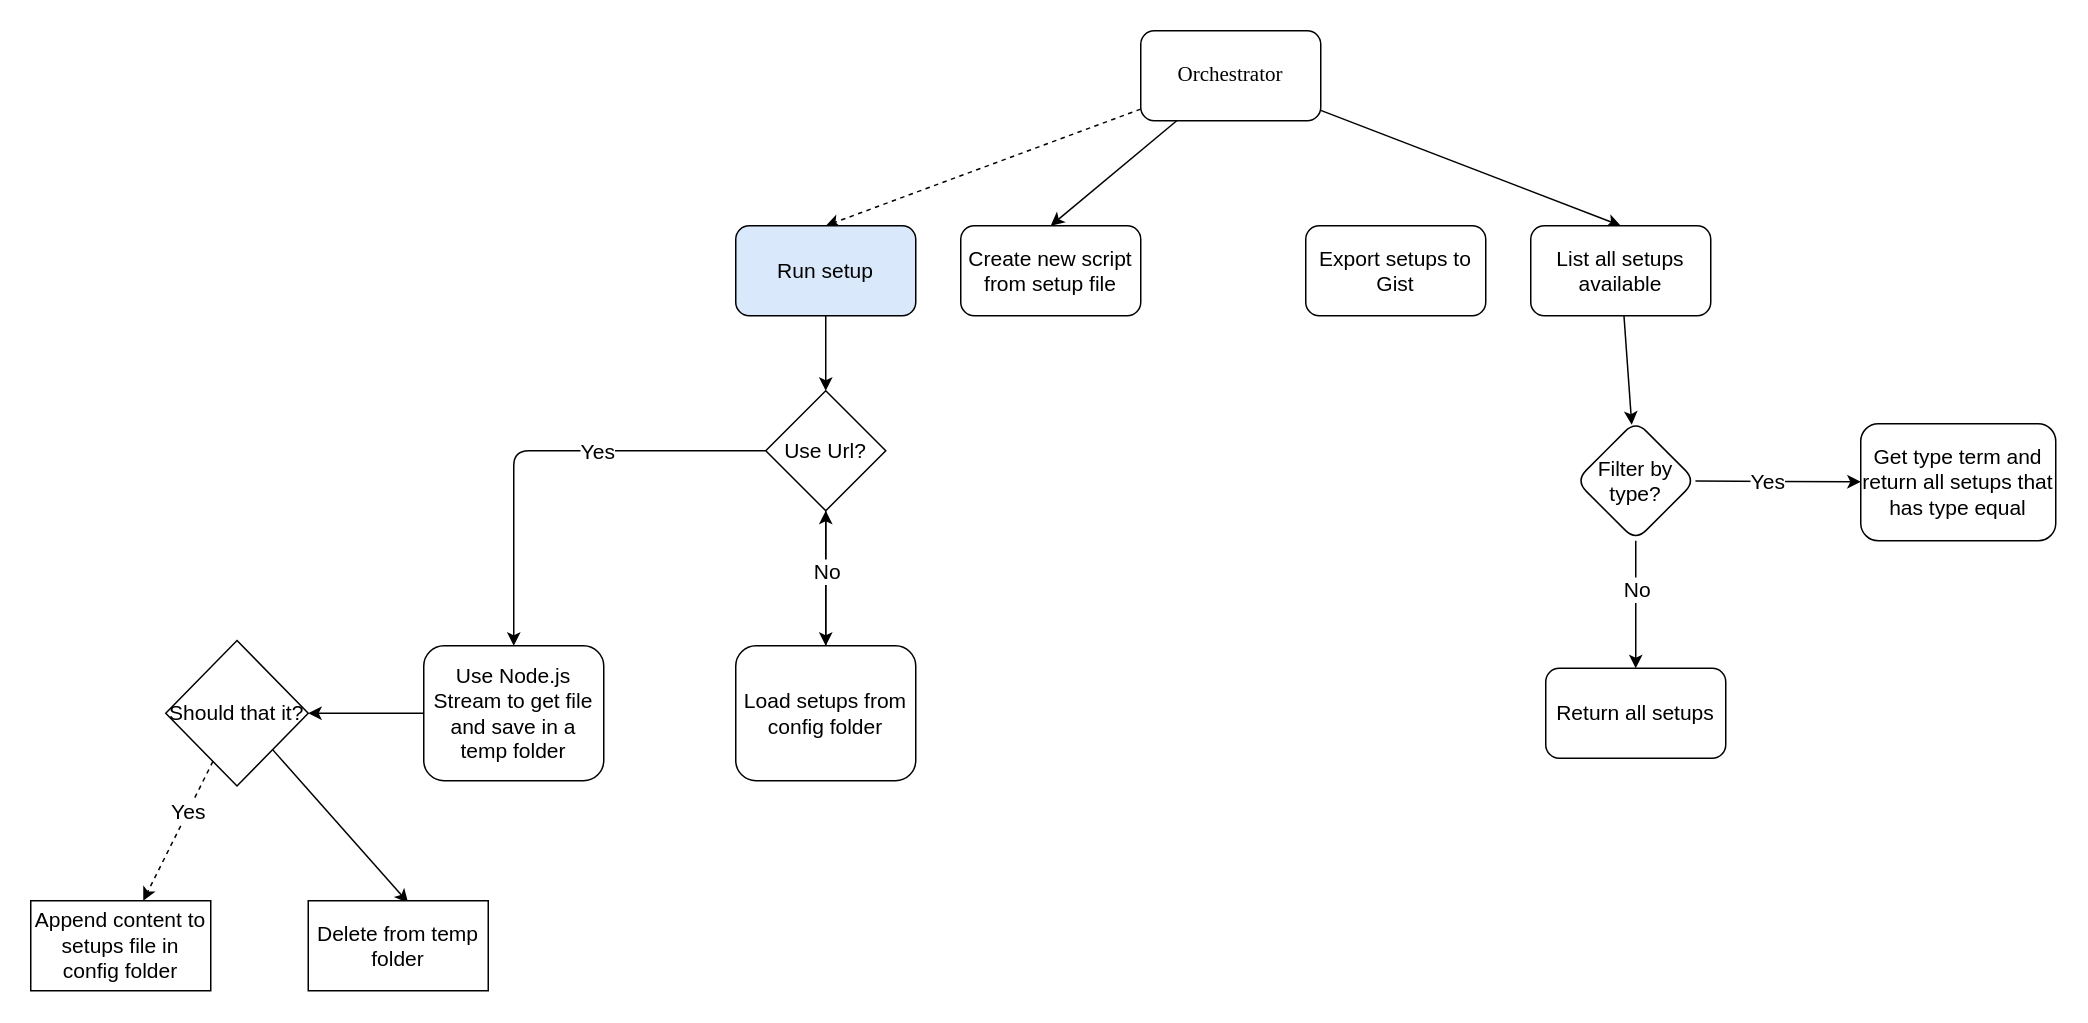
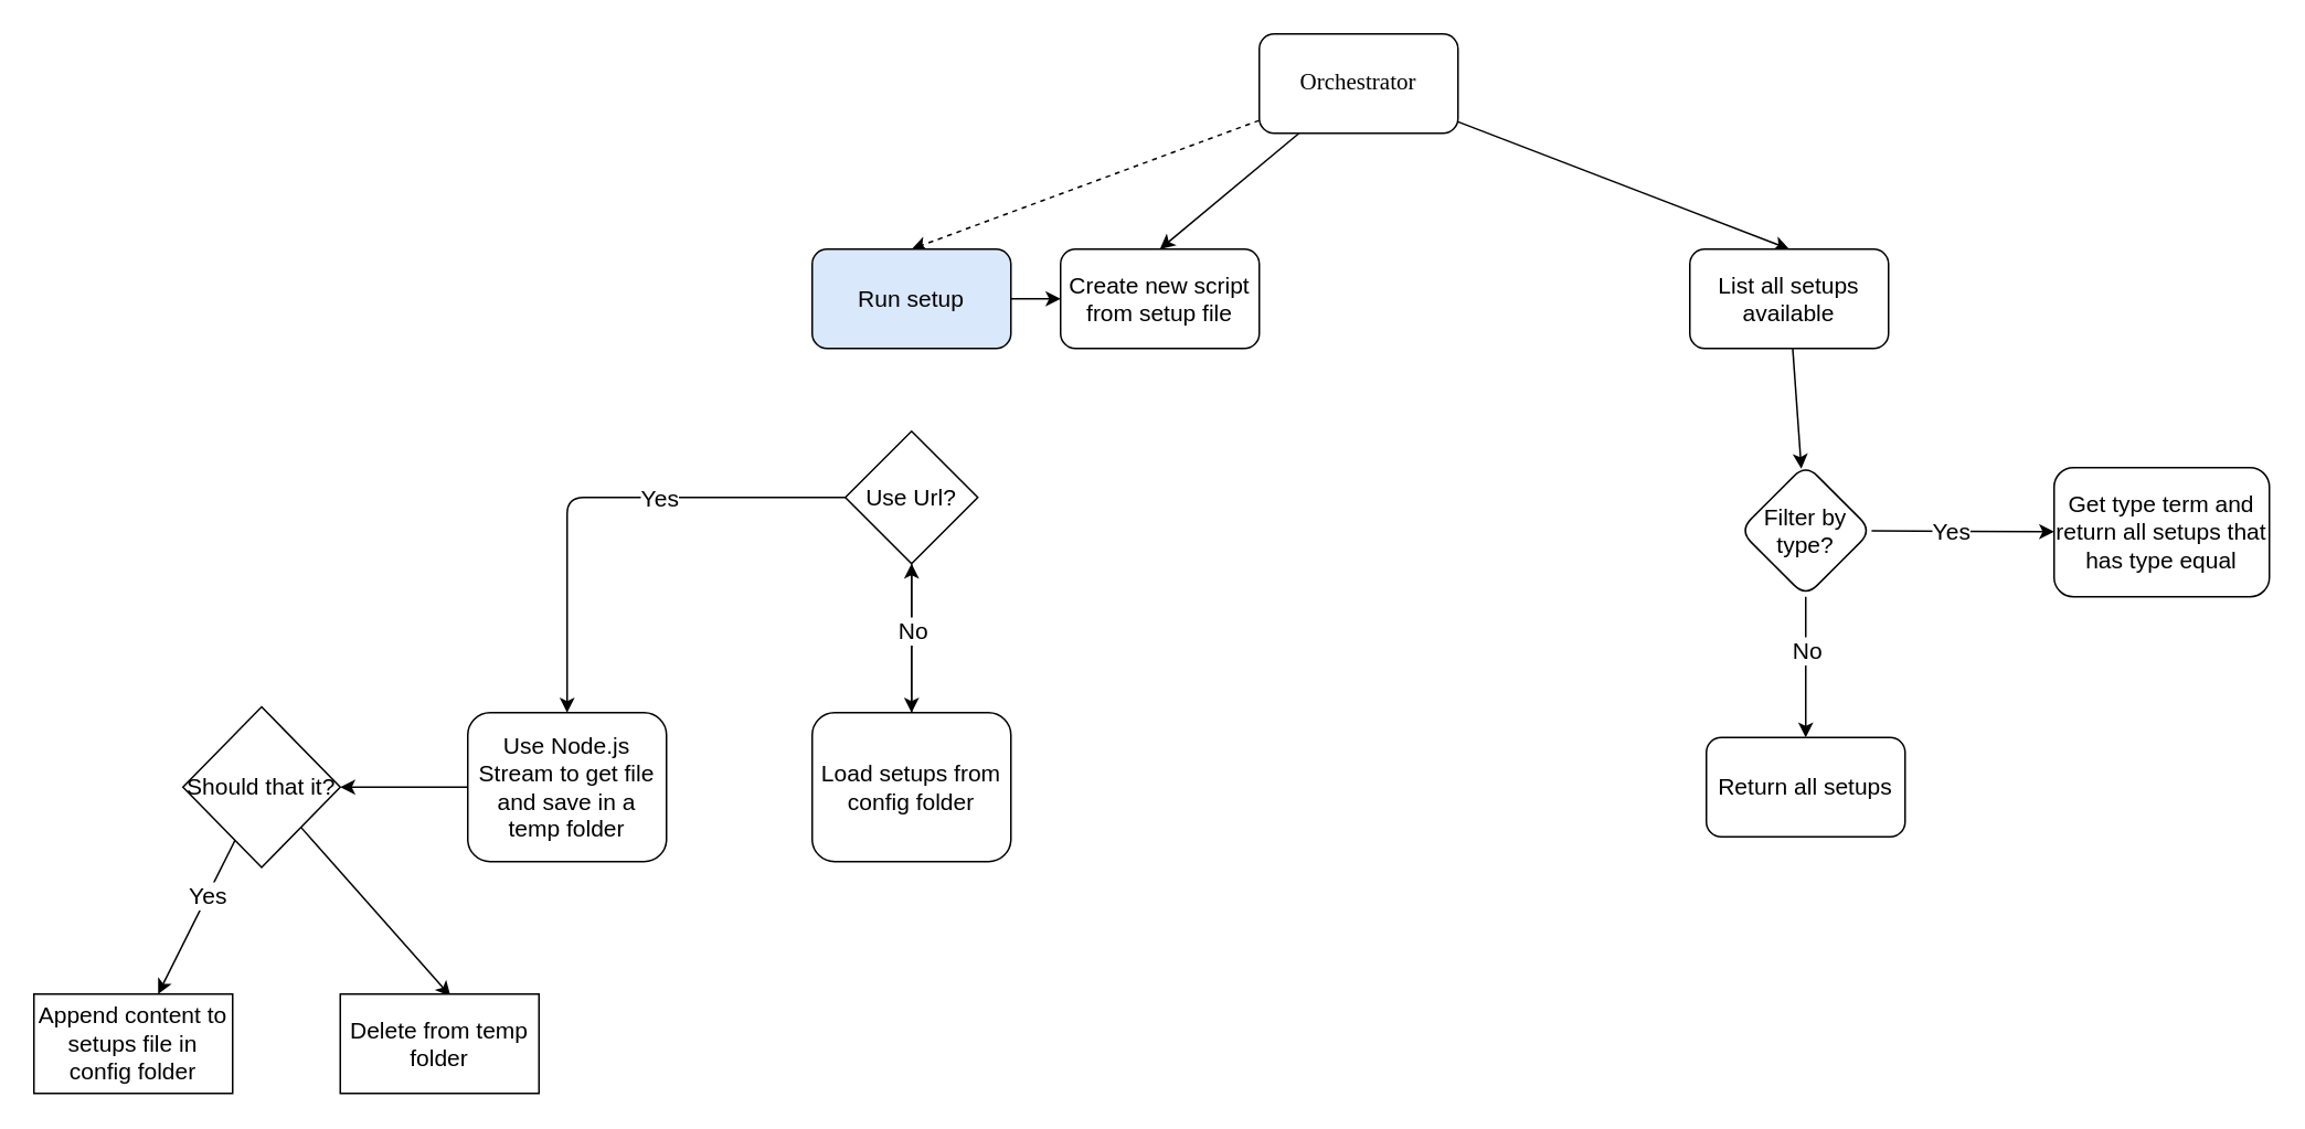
- <mxCell id="33" value="Export setups to Gist" style="rounded=1;whiteSpace=wrap;html=1;fontSize=14;" vertex="1" parent="1"><mxGeometry x="870" y="150" width="120" height="60" as="geometry" /></mxCell>
- <mxCell id="6" style="edgeStyle=none;html=1;fontSize=14;" edge="1" parent="1" source="7" target="14"><mxGeometry relative="1" as="geometry" /></mxCell>
+ <mxCell id="6" style="edgeStyle=none;html=1;fontSize=14;" edge="1" parent="1" source="7" target="8"><mxGeometry relative="1" as="geometry" /></mxCell>
- <mxCell id="20" value="" style="edgeStyle=none;html=1;fontSize=14;dashed=1;" edge="1" parent="1" source="23" target="24"><mxGeometry relative="1" as="geometry" /></mxCell>
+ <mxCell id="20" value="" style="edgeStyle=none;html=1;fontSize=14;" edge="1" parent="1" source="23" target="24"><mxGeometry relative="1" as="geometry" /></mxCell>
